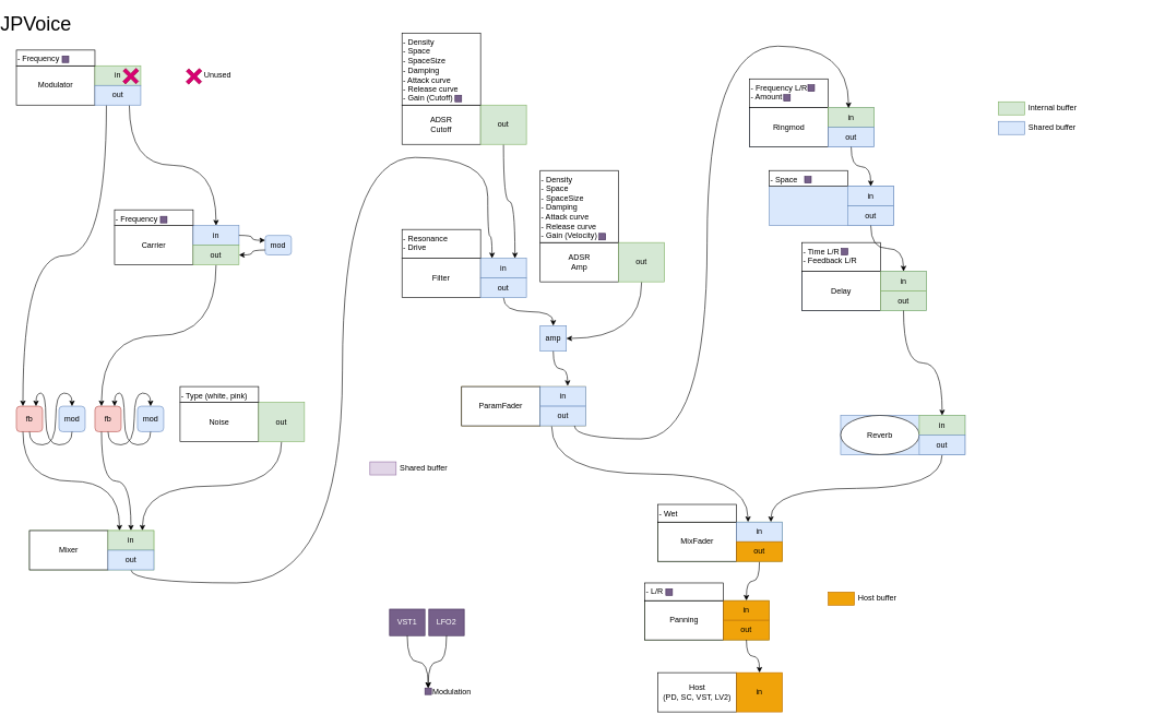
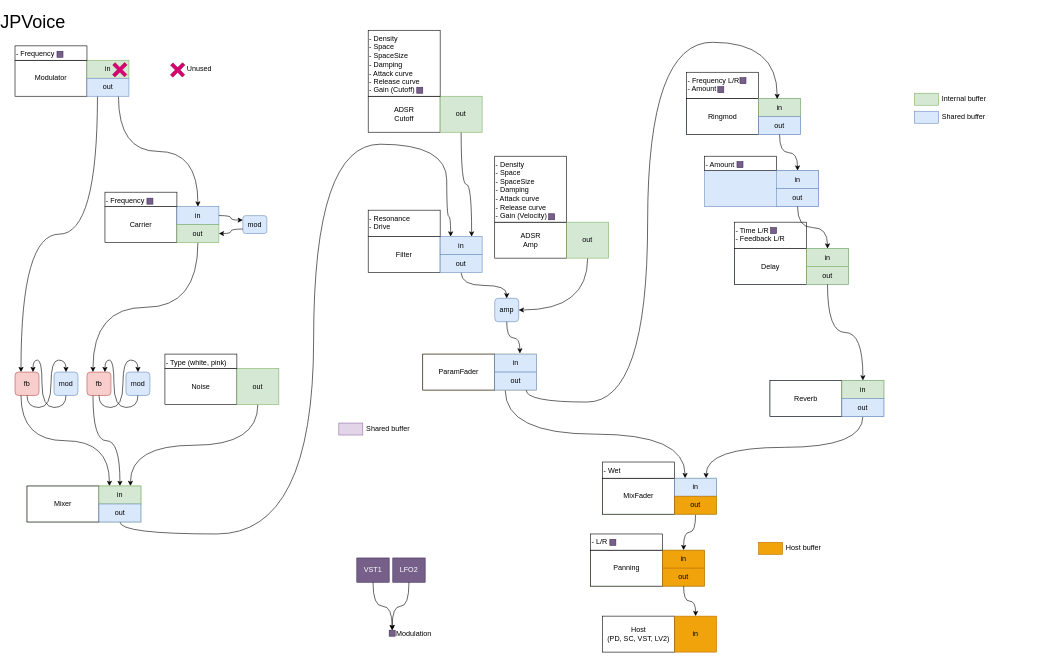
- <mxCell id="92" value="&lt;div&gt;- Space&lt;/div&gt;" style="rounded=0;whiteSpace=wrap;html=1;align=left;verticalAlign=top;" vertex="1" parent="88"><mxGeometry x="-150" y="50" width="120" height="24" as="geometry" /></mxCell>
+ <mxCell id="92" value="&lt;div&gt;- Amount&lt;/div&gt;" style="rounded=0;whiteSpace=wrap;html=1;align=left;verticalAlign=top;" vertex="1" parent="88"><mxGeometry x="-150" y="50" width="120" height="24" as="geometry" /></mxCell>
- <mxCell id="18" value="amp" style="whiteSpace=wrap;html=1;fillColor=#dae8fc;strokeColor=#6c8ebf;rounded=0;" parent="1" vertex="1"><mxGeometry x="820" y="497" width="40" height="39" as="geometry" /></mxCell>
+ <mxCell id="18" value="amp" style="rounded=1;whiteSpace=wrap;html=1;fillColor=#dae8fc;strokeColor=#6c8ebf;" parent="1" vertex="1"><mxGeometry x="820" y="497" width="40" height="39" as="geometry" /></mxCell>
- <mxCell id="42" value="Reverb" style="ellipse;whiteSpace=wrap;html=1;" vertex="1" parent="41"><mxGeometry width="120" height="60" as="geometry" /></mxCell>
+ <mxCell id="42" value="Reverb" style="rounded=0;whiteSpace=wrap;html=1;" vertex="1" parent="41"><mxGeometry width="120" height="60" as="geometry" /></mxCell>
